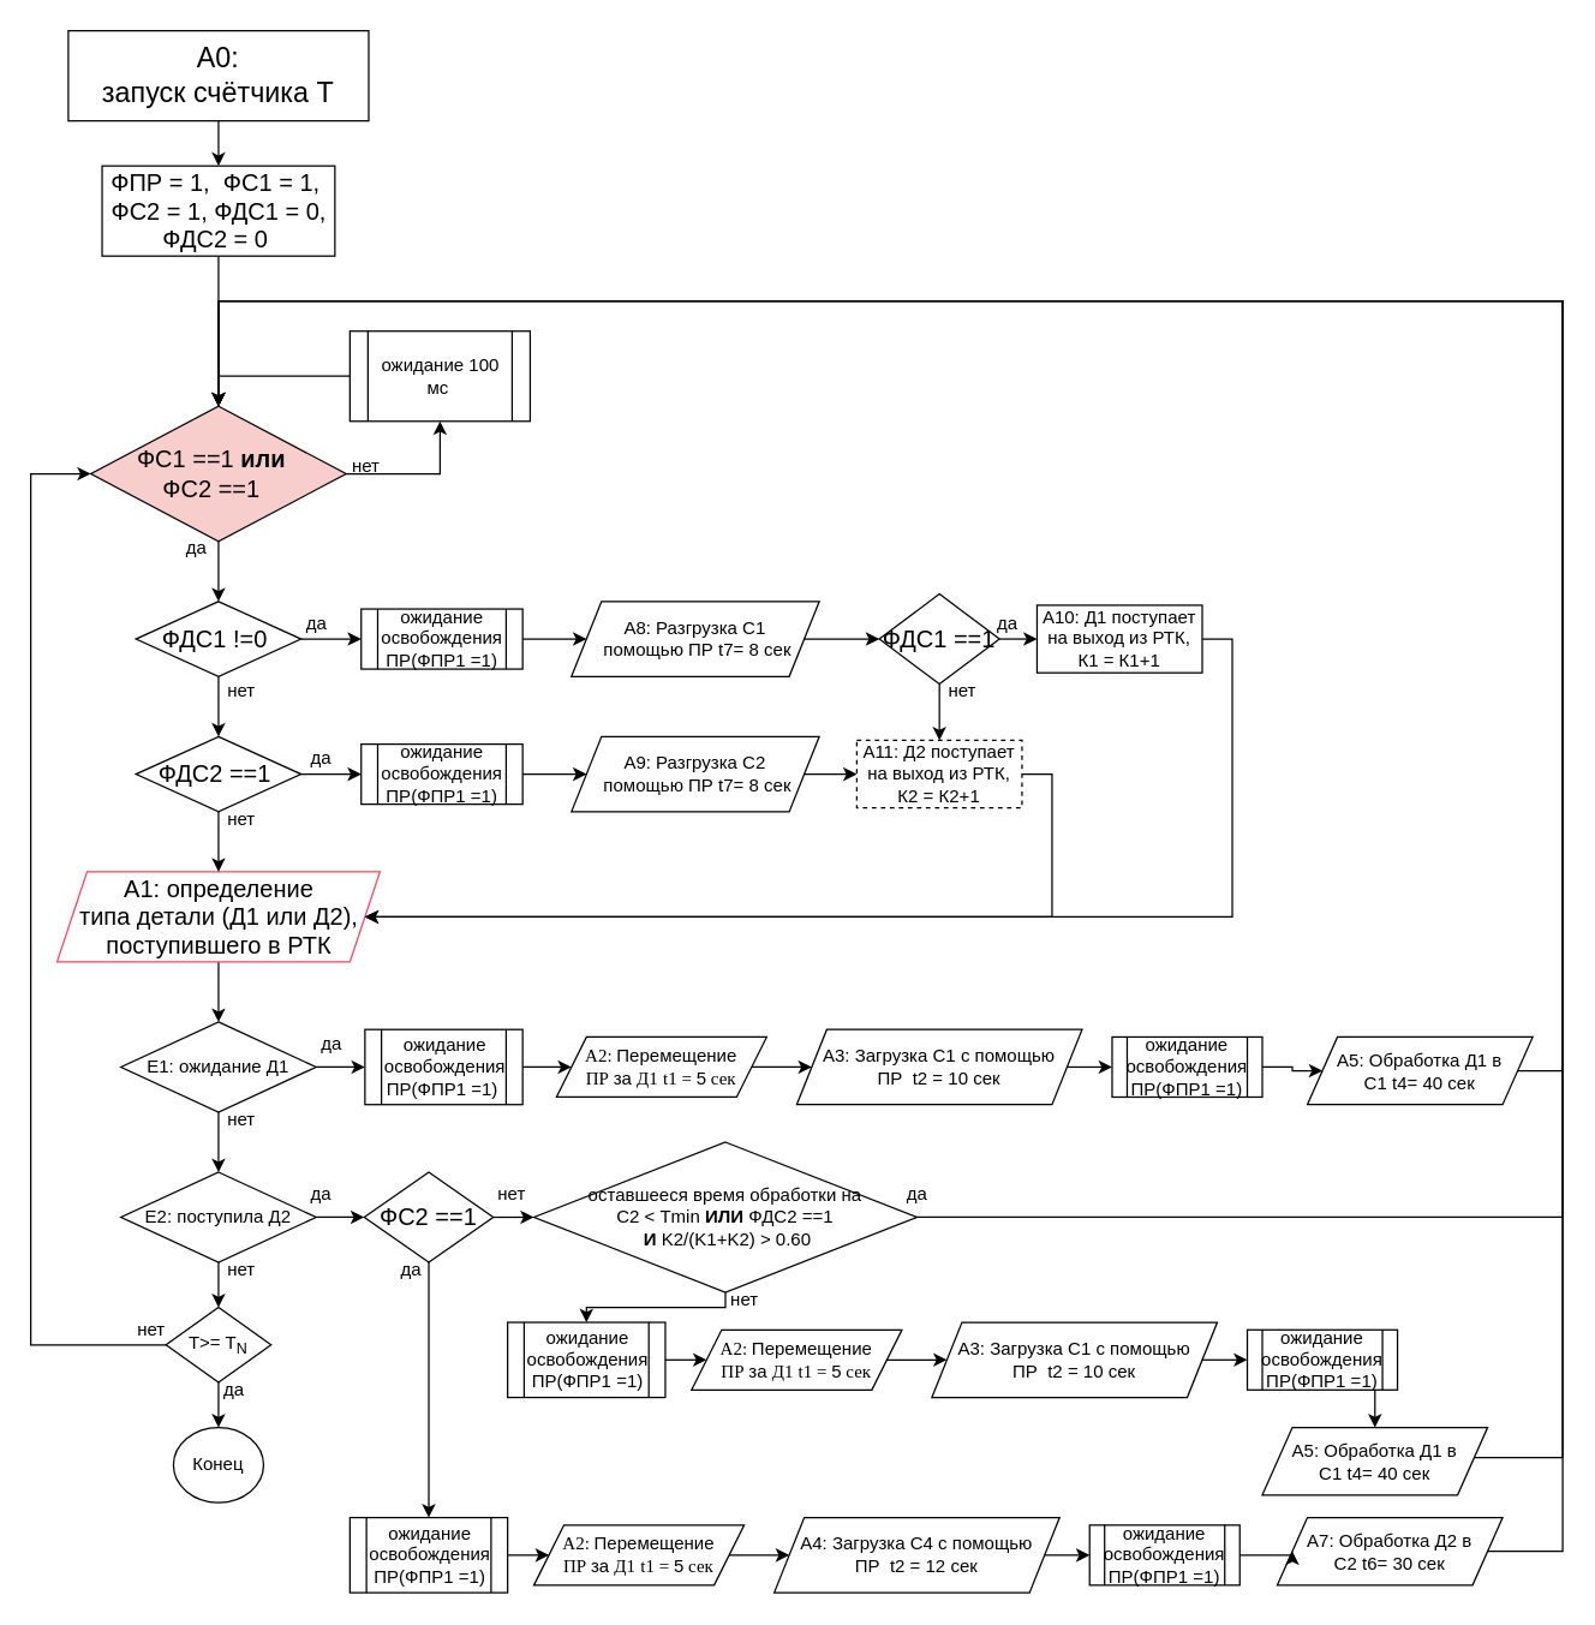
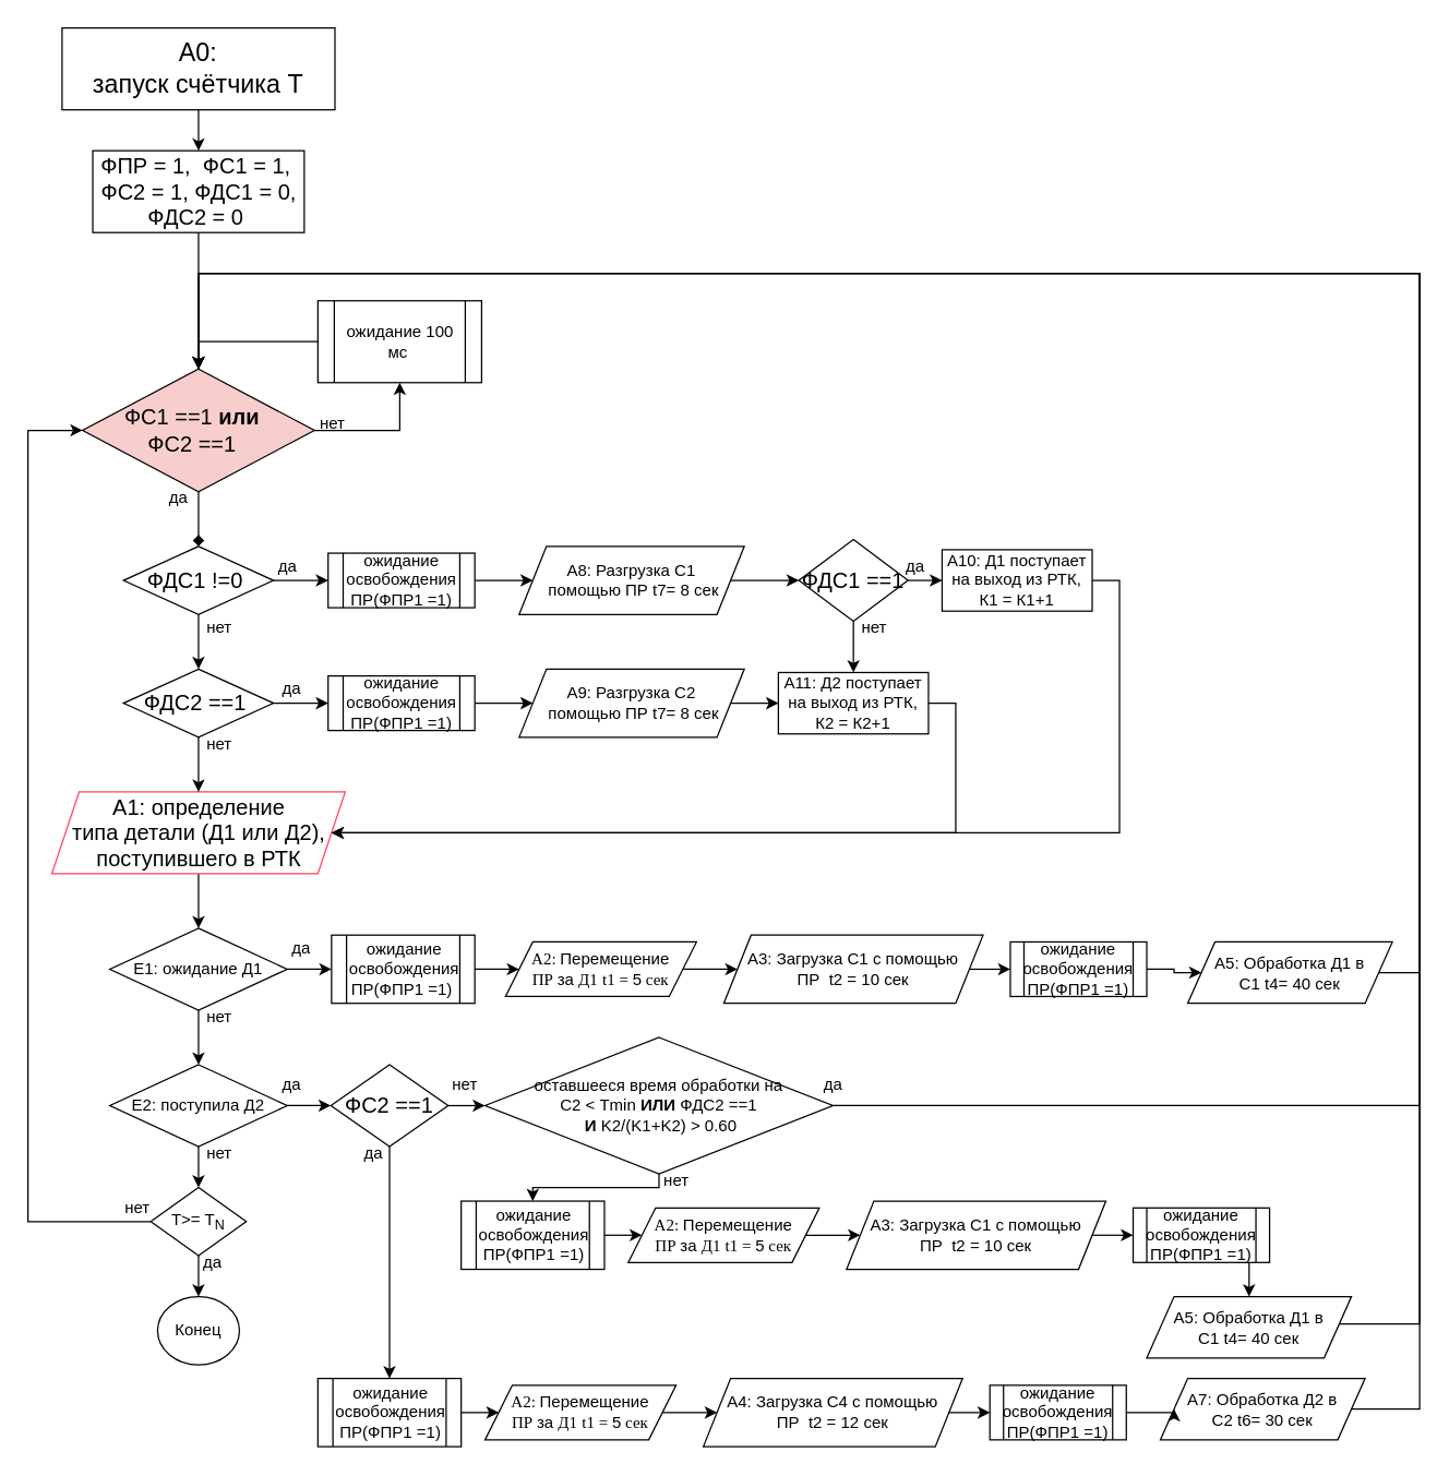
- <mxCell id="13" style="edgeStyle=orthogonalEdgeStyle;rounded=0;orthogonalLoop=1;jettySize=auto;html=1;exitX=0.5;exitY=1;exitDx=0;exitDy=0;entryX=0.5;entryY=0;entryDx=0;entryDy=0;" edge="1" parent="1" source="15" target="25"><mxGeometry relative="1" as="geometry" /></mxCell>
+ <mxCell id="13" style="edgeStyle=orthogonalEdgeStyle;rounded=0;orthogonalLoop=1;jettySize=auto;html=1;exitX=0.5;exitY=1;exitDx=0;exitDy=0;entryX=0.5;entryY=0;entryDx=0;entryDy=0;endArrow=diamond;" edge="1" parent="1" source="15" target="25"><mxGeometry relative="1" as="geometry" /></mxCell>
- <mxCell id="46" value="А11: Д2 поступает на выход из РТК,&lt;br&gt;К2 = К2+1" style="rounded=0;whiteSpace=wrap;html=1;fontSize=12;dashed=1;" vertex="1" parent="1"><mxGeometry x="570" y="492.5" width="110" height="45" as="geometry" /></mxCell>
+ <mxCell id="46" value="А11: Д2 поступает на выход из РТК,&lt;br&gt;К2 = К2+1" style="rounded=0;whiteSpace=wrap;html=1;fontSize=12;" vertex="1" parent="1"><mxGeometry x="570" y="492.5" width="110" height="45" as="geometry" /></mxCell>
